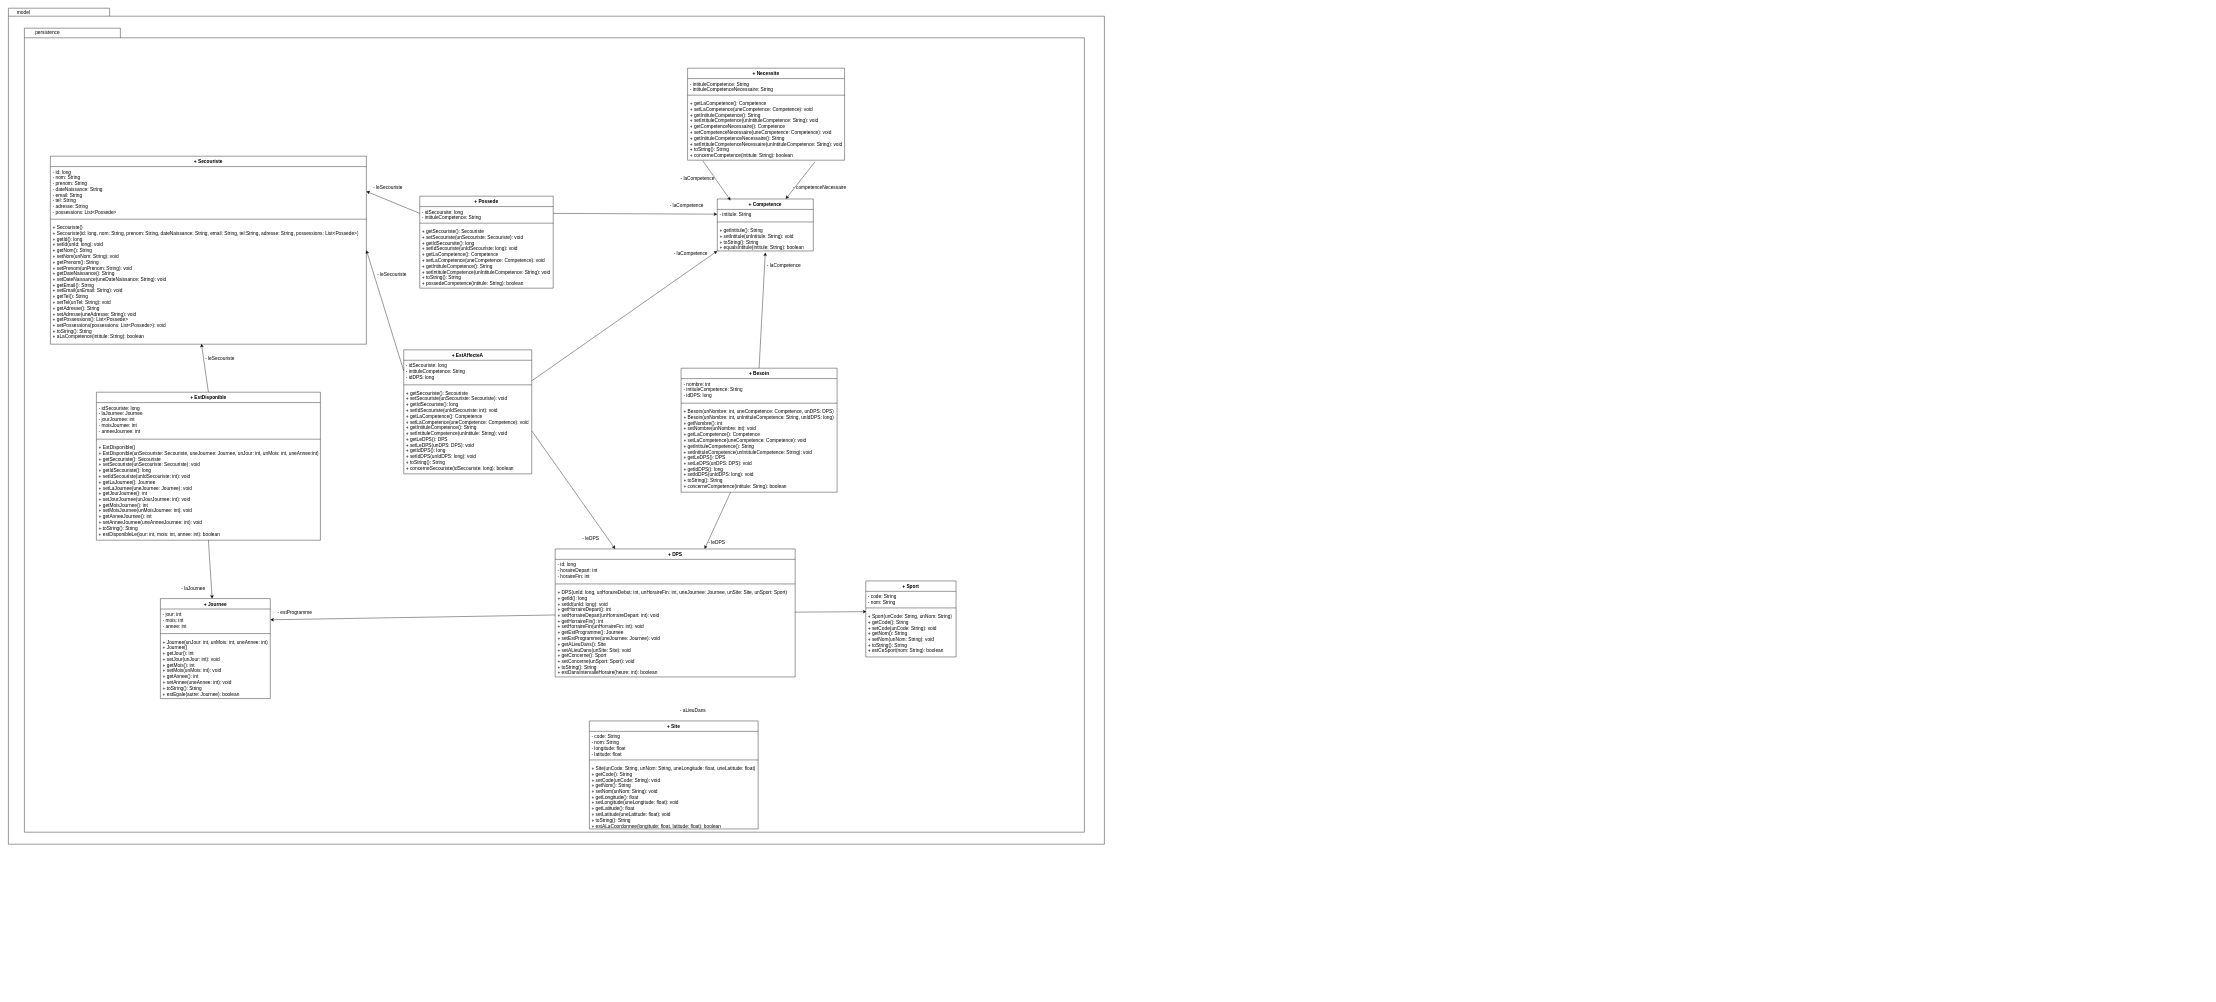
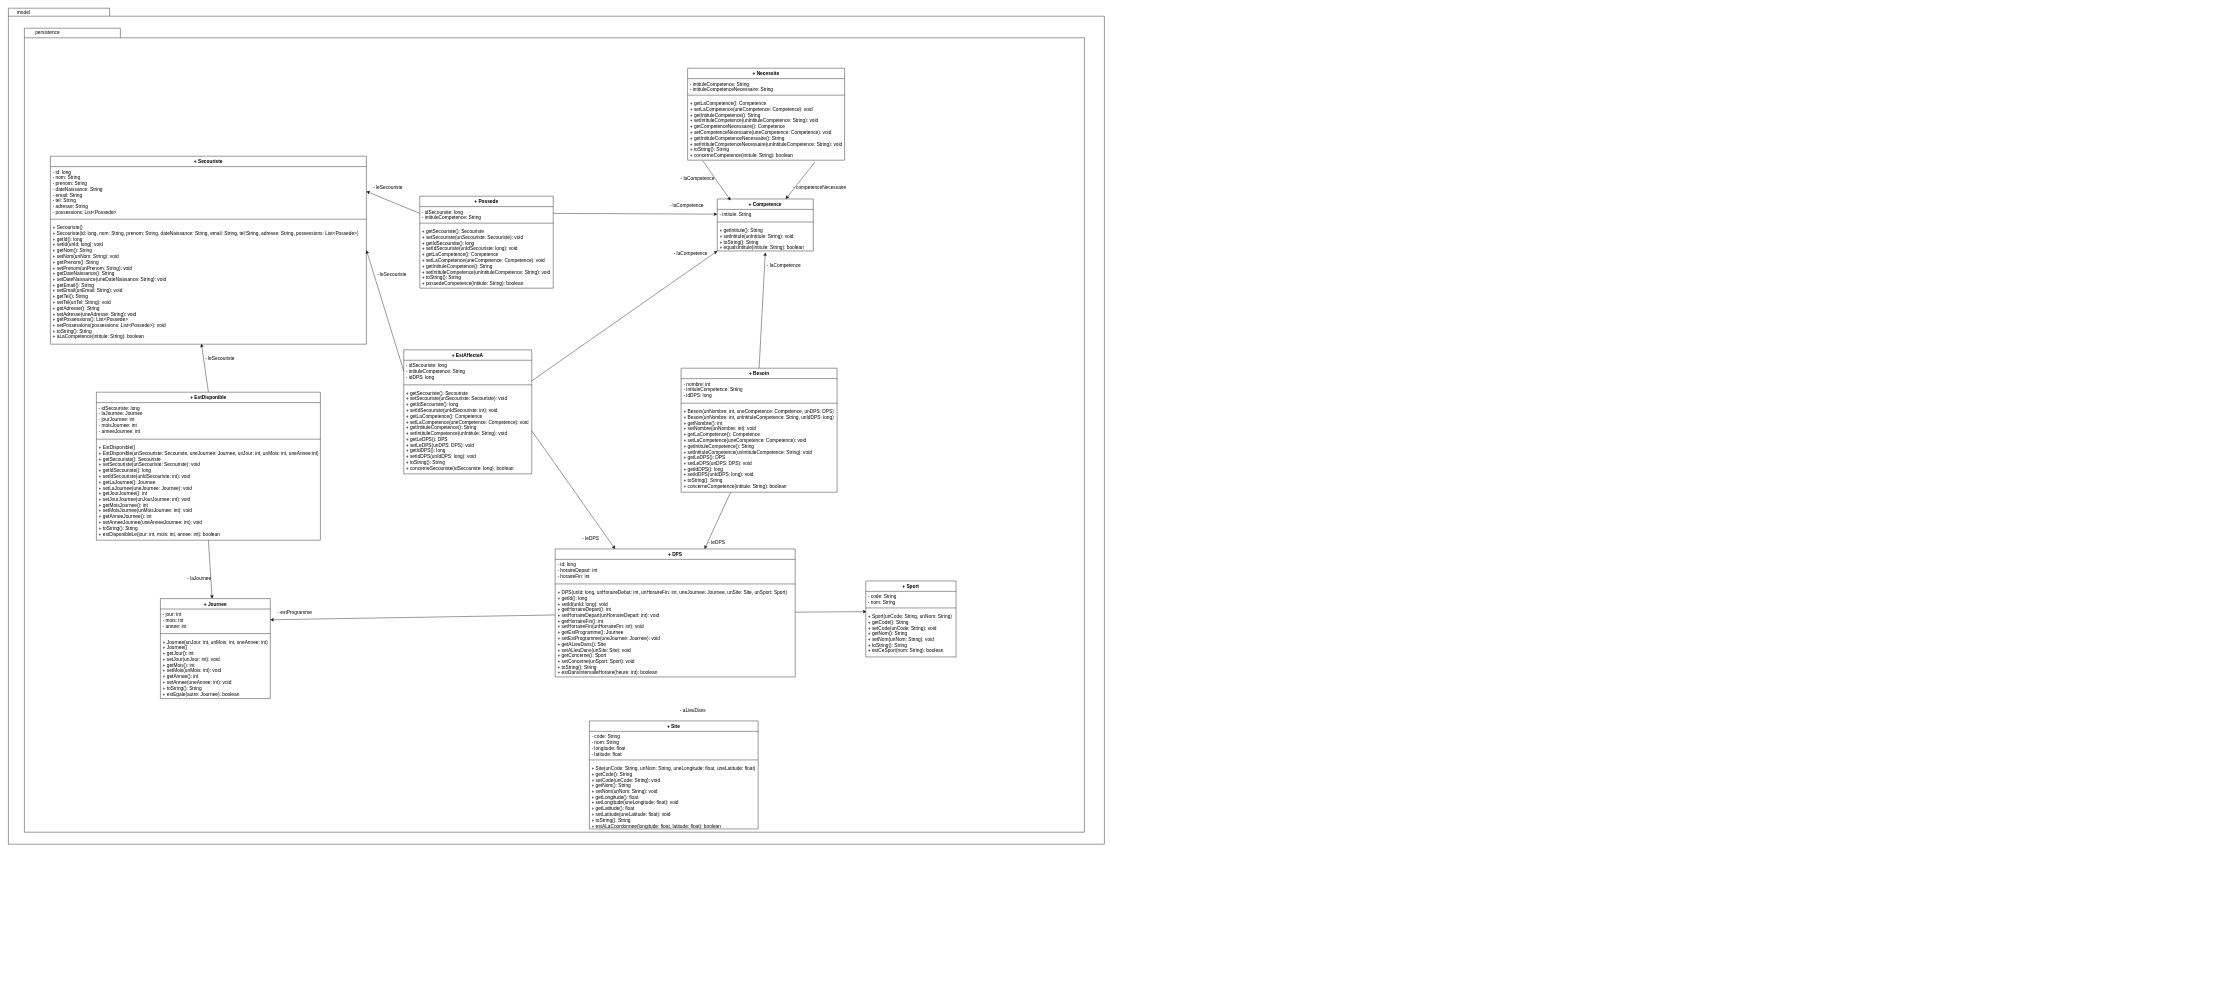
- <mxCell id="64" value="- laJournee" style="text;html=1;align=center;verticalAlign=middle;whiteSpace=wrap;rounded=0;" parent="4" vertex="1"><mxGeometry x="388.319" y="1374.5" width="68.9" height="30" as="geometry" /></mxCell>
+ <mxCell id="64" value="- laJournee" style="text;html=1;align=center;verticalAlign=middle;whiteSpace=wrap;rounded=0;" parent="4" vertex="1"><mxGeometry x="403.319" y="1349.5" width="68.9" height="30" as="geometry" /></mxCell>
